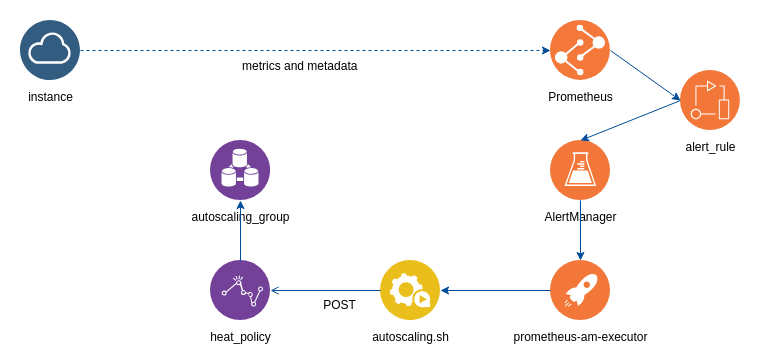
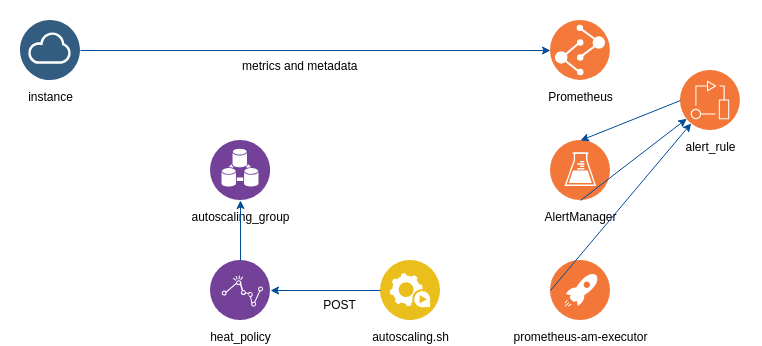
- <mxCell id="9" value="" style="html=1;labelBackgroundColor=#ffffff;endArrow=classic;endFill=1;endSize=6;jettySize=auto;orthogonalLoop=1;strokeWidth=1;fontSize=14;exitX=1;exitY=0.5;exitDx=0;exitDy=0;entryX=0;entryY=0.5;entryDx=0;entryDy=0;strokeColor=#004C99;align=center;labelPosition=center;verticalLabelPosition=bottom;verticalAlign=bottom;dashed=1;" edge="1" parent="1" source="3" target="5"><mxGeometry width="60" height="60" relative="1" as="geometry"><mxPoint x="390" y="220" as="sourcePoint" /><mxPoint x="450" y="160" as="targetPoint" /></mxGeometry></mxCell>
+ <mxCell id="9" value="" style="html=1;labelBackgroundColor=#ffffff;endArrow=classic;endFill=1;endSize=6;jettySize=auto;orthogonalLoop=1;strokeWidth=1;fontSize=14;exitX=1;exitY=0.5;exitDx=0;exitDy=0;entryX=0;entryY=0.5;entryDx=0;entryDy=0;strokeColor=#004C99;align=center;labelPosition=center;verticalLabelPosition=bottom;verticalAlign=bottom;" edge="1" parent="1" source="3" target="5"><mxGeometry width="60" height="60" relative="1" as="geometry"><mxPoint x="390" y="220" as="sourcePoint" /><mxPoint x="450" y="160" as="targetPoint" /></mxGeometry></mxCell>
- <mxCell id="11" value="" style="html=1;labelBackgroundColor=#ffffff;endArrow=classic;endFill=1;endSize=6;jettySize=auto;orthogonalLoop=1;strokeWidth=1;fontSize=14;exitX=1;exitY=0.5;exitDx=0;exitDy=0;entryX=0;entryY=0.5;entryDx=0;entryDy=0;strokeColor=#004C99;" edge="1" parent="1" source="5" target="6"><mxGeometry width="60" height="60" relative="1" as="geometry"><mxPoint x="120" y="430" as="sourcePoint" /><mxPoint x="480" y="430" as="targetPoint" /></mxGeometry></mxCell>
- <mxCell id="13" value="" style="html=1;labelBackgroundColor=#ffffff;endArrow=classic;endFill=1;endSize=6;jettySize=auto;orthogonalLoop=1;strokeWidth=1;fontSize=14;exitX=0.5;exitY=1;exitDx=0;exitDy=0;entryX=0.5;entryY=0;entryDx=0;entryDy=0;strokeColor=#004C99;" edge="1" parent="1" source="7" target="4"><mxGeometry width="60" height="60" relative="1" as="geometry"><mxPoint x="140" y="450" as="sourcePoint" /><mxPoint x="500" y="450" as="targetPoint" /></mxGeometry></mxCell>
+ <mxCell id="13" value="" style="html=1;labelBackgroundColor=#ffffff;endArrow=classic;endFill=1;endSize=6;jettySize=auto;orthogonalLoop=1;strokeWidth=1;fontSize=14;exitX=0.5;exitY=1;exitDx=0;exitDy=0;strokeColor=#004C99;" edge="1" parent="1" source="7" target="6"><mxGeometry width="60" height="60" relative="1" as="geometry"><mxPoint x="140" y="450" as="sourcePoint" /><mxPoint x="500" y="450" as="targetPoint" /></mxGeometry></mxCell>
- <mxCell id="16" value="" style="html=1;labelBackgroundColor=#ffffff;endArrow=open;endFill=1;endSize=6;jettySize=auto;orthogonalLoop=1;strokeWidth=1;fontSize=14;exitX=0;exitY=0.5;exitDx=0;exitDy=0;strokeColor=#004C99;entryX=1;entryY=0.5;entryDx=0;entryDy=0;" edge="1" parent="1" source="14" target="2"><mxGeometry width="60" height="60" relative="1" as="geometry"><mxPoint x="-40" y="440" as="sourcePoint" /><mxPoint x="340" y="440" as="targetPoint" /></mxGeometry></mxCell>
+ <mxCell id="16" value="" style="html=1;labelBackgroundColor=#ffffff;endArrow=classic;endFill=1;endSize=6;jettySize=auto;orthogonalLoop=1;strokeWidth=1;fontSize=14;exitX=0;exitY=0.5;exitDx=0;exitDy=0;strokeColor=#004C99;entryX=1;entryY=0.5;entryDx=0;entryDy=0;" edge="1" parent="1" source="14" target="2"><mxGeometry width="60" height="60" relative="1" as="geometry"><mxPoint x="-40" y="440" as="sourcePoint" /><mxPoint x="340" y="440" as="targetPoint" /></mxGeometry></mxCell>
- <mxCell id="15" value="" style="html=1;labelBackgroundColor=#ffffff;endArrow=classic;endFill=1;endSize=6;jettySize=auto;orthogonalLoop=1;strokeWidth=1;fontSize=14;exitX=0;exitY=0.5;exitDx=0;exitDy=0;strokeColor=#004C99;entryX=1;entryY=0.5;entryDx=0;entryDy=0;" edge="1" parent="1" source="4" target="14"><mxGeometry width="60" height="60" relative="1" as="geometry"><mxPoint x="-50" y="430" as="sourcePoint" /><mxPoint x="330" y="430" as="targetPoint" /></mxGeometry></mxCell>
+ <mxCell id="15" value="" style="html=1;labelBackgroundColor=#ffffff;endArrow=classic;endFill=1;endSize=6;jettySize=auto;orthogonalLoop=1;strokeWidth=1;fontSize=14;exitX=0;exitY=0.5;exitDx=0;exitDy=0;strokeColor=#004C99;" edge="1" parent="1" source="4" target="6"><mxGeometry width="60" height="60" relative="1" as="geometry"><mxPoint x="-50" y="430" as="sourcePoint" /><mxPoint x="330" y="430" as="targetPoint" /></mxGeometry></mxCell>
